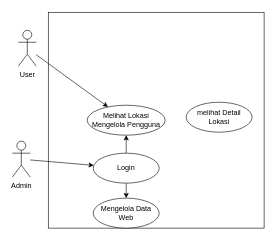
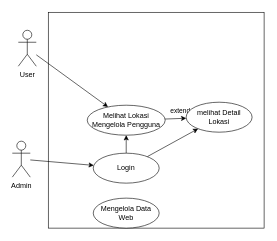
+ <mxCell id="5" style="rounded=0;orthogonalLoop=1;jettySize=auto;html=1;" edge="1" parent="1" source="7" target="8"><mxGeometry relative="1" as="geometry" /></mxCell>
+ <mxCell id="6" value="extend" style="edgeLabel;html=1;align=center;verticalAlign=middle;resizable=0;points=[];" vertex="1" connectable="0" parent="5"><mxGeometry x="-0.251" y="3" relative="1" as="geometry"><mxPoint x="12" y="-11" as="offset" /></mxGeometry></mxCell>
- <mxCell id="11" style="rounded=0;orthogonalLoop=1;jettySize=auto;html=1;" edge="1" parent="1" source="13" target="14"><mxGeometry relative="1" as="geometry" /></mxCell>
+ <mxCell id="11" style="rounded=0;orthogonalLoop=1;jettySize=auto;html=1;" edge="1" parent="1" source="13" target="8"><mxGeometry relative="1" as="geometry" /></mxCell>
